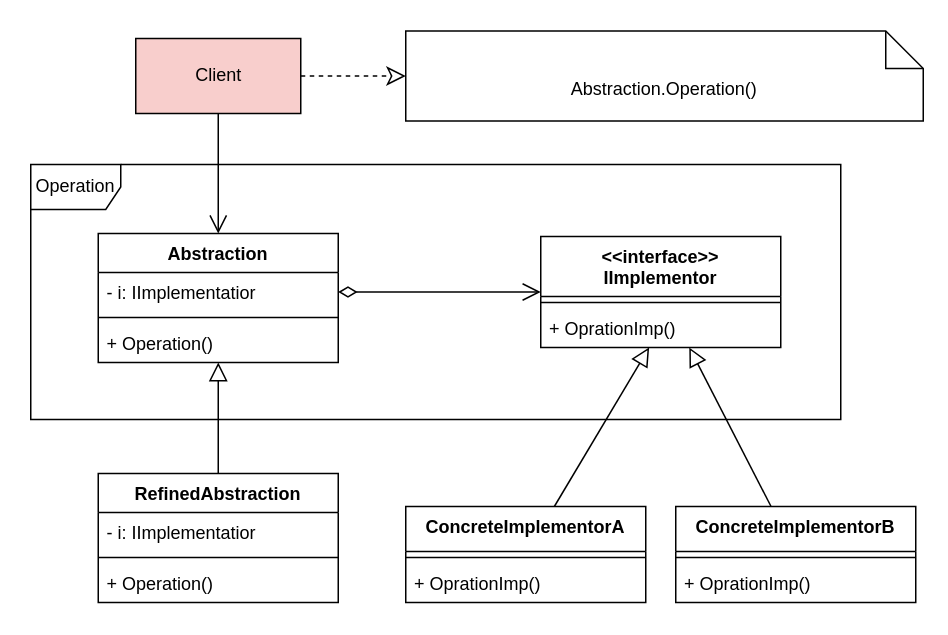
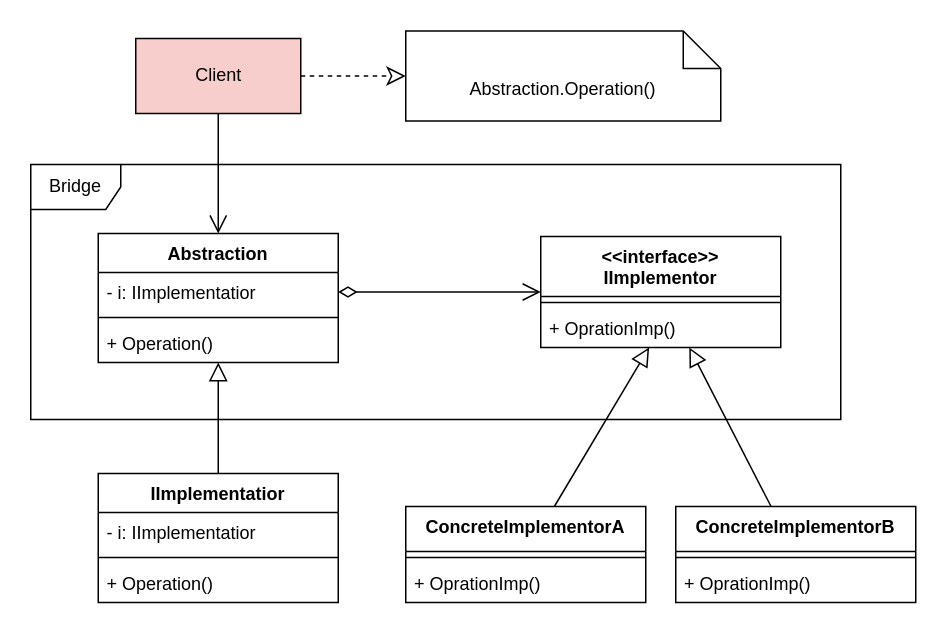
- <mxCell id="27" value="Abstraction.Operation()" style="shape=note2;boundedLbl=1;whiteSpace=wrap;html=1;size=25;verticalAlign=top;align=center;" vertex="1" parent="1"><mxGeometry x="270" y="20" width="345" height="60" as="geometry" /></mxCell>
+ <mxCell id="27" value="Abstraction.Operation()" style="shape=note2;boundedLbl=1;whiteSpace=wrap;html=1;size=25;verticalAlign=top;align=center;" vertex="1" parent="1"><mxGeometry x="270" y="20" width="210" height="60" as="geometry" /></mxCell>
- <mxCell id="25" value="Operation" style="shape=umlFrame;whiteSpace=wrap;html=1;" vertex="1" parent="1"><mxGeometry x="20" y="109" width="540" height="170" as="geometry" /></mxCell>
+ <mxCell id="25" value="Bridge" style="shape=umlFrame;whiteSpace=wrap;html=1;" vertex="1" parent="1"><mxGeometry x="20" y="109" width="540" height="170" as="geometry" /></mxCell>
- <mxCell id="21" value="RefinedAbstraction" style="swimlane;fontStyle=1;align=center;verticalAlign=top;childLayout=stackLayout;horizontal=1;startSize=26;horizontalStack=0;resizeParent=1;resizeParentMax=0;resizeLast=0;collapsible=1;marginBottom=0;" vertex="1" parent="1"><mxGeometry x="65" y="315" width="160" height="86" as="geometry" /></mxCell>
+ <mxCell id="21" value="IImplementatior" style="swimlane;fontStyle=1;align=center;verticalAlign=top;childLayout=stackLayout;horizontal=1;startSize=26;horizontalStack=0;resizeParent=1;resizeParentMax=0;resizeLast=0;collapsible=1;marginBottom=0;" vertex="1" parent="1"><mxGeometry x="65" y="315" width="160" height="86" as="geometry" /></mxCell>
